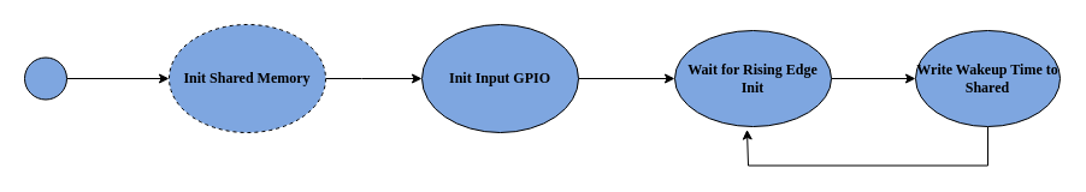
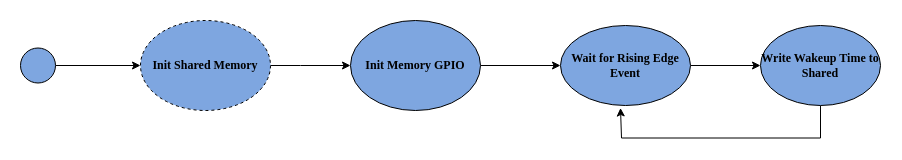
- <mxCell id="9" value="Init Input GPIO" style="ellipse;whiteSpace=wrap;html=1;fontFamily=Lucida Console;fontSize=12;fontStyle=1;fillColor=#7EA6E0;" parent="1" vertex="1"><mxGeometry x="350" y="20" width="130" height="90" as="geometry" /></mxCell>
+ <mxCell id="9" value="Init Memory GPIO" style="ellipse;whiteSpace=wrap;html=1;fontFamily=Lucida Console;fontSize=12;fontStyle=1;fillColor=#7EA6E0;" parent="1" vertex="1"><mxGeometry x="350" y="20" width="130" height="90" as="geometry" /></mxCell>
- <mxCell id="3" value="Wait for Rising Edge Init" style="ellipse;whiteSpace=wrap;html=1;fontFamily=Lucida Console;fontSize=12;fontStyle=1;fillColor=#7EA6E0;" parent="1" vertex="1"><mxGeometry x="560" y="25" width="130" height="80" as="geometry" /></mxCell>
+ <mxCell id="3" value="Wait for Rising Edge Event" style="ellipse;whiteSpace=wrap;html=1;fontFamily=Lucida Console;fontSize=12;fontStyle=1;fillColor=#7EA6E0;" parent="1" vertex="1"><mxGeometry x="560" y="25" width="130" height="80" as="geometry" /></mxCell>
